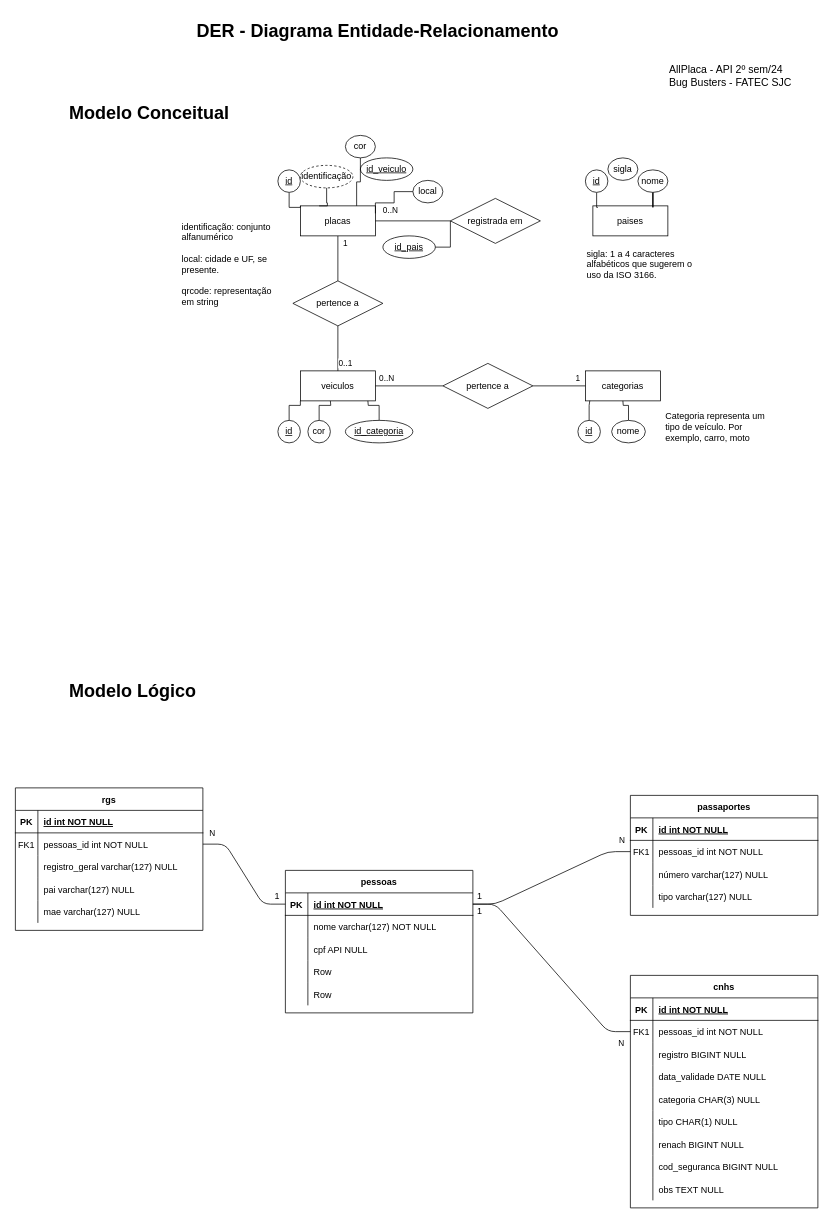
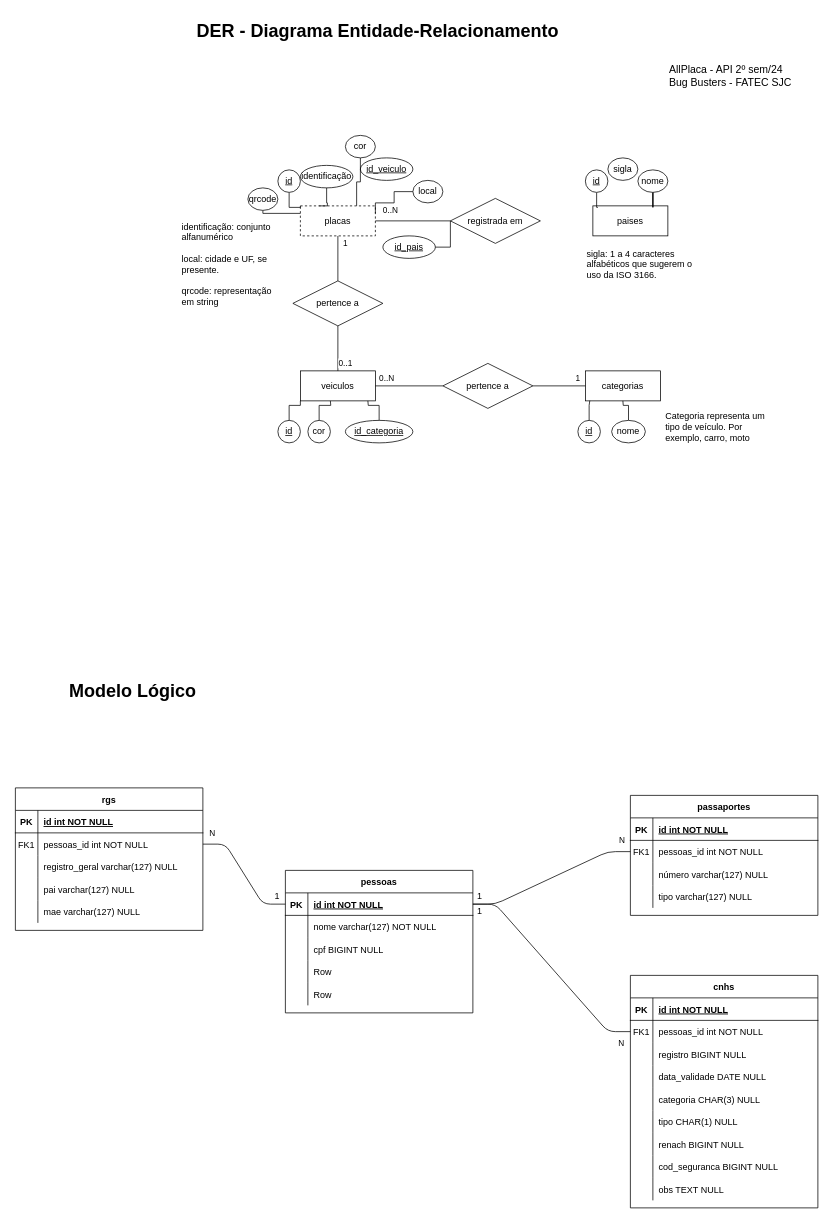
- <mxCell id="84" value="&lt;h1 style=&quot;margin-top: 0px;&quot;&gt;Modelo Conceitual&lt;/h1&gt;" style="text;html=1;whiteSpace=wrap;overflow=hidden;rounded=0;" parent="1" vertex="1"><mxGeometry x="90" y="130" width="230" height="50" as="geometry" /></mxCell>
- <mxCell id="107" value="identificação" style="ellipse;whiteSpace=wrap;html=1;align=center;fontStyle=0;dashed=1;" parent="1" vertex="1"><mxGeometry x="400" y="220" width="70" height="30" as="geometry" /></mxCell>
+ <mxCell id="107" value="identificação" style="ellipse;whiteSpace=wrap;html=1;align=center;fontStyle=0;" parent="1" vertex="1"><mxGeometry x="400" y="220" width="70" height="30" as="geometry" /></mxCell>
+ <mxCell id="115" value="qrcode" style="ellipse;whiteSpace=wrap;html=1;align=center;fontStyle=0;" parent="1" vertex="1"><mxGeometry x="330" y="250" width="40" height="30" as="geometry" /></mxCell>
+ <mxCell id="114" style="edgeStyle=orthogonalEdgeStyle;rounded=0;orthogonalLoop=1;jettySize=auto;html=1;entryX=0;entryY=0.25;entryDx=0;entryDy=0;endArrow=none;endFill=0;" parent="1" source="115" target="62" edge="1"><mxGeometry relative="1" as="geometry"><Array as="points"><mxPoint x="350" y="284" /></Array></mxGeometry></mxCell>
- <mxCell id="62" value="placas" style="whiteSpace=wrap;html=1;align=center;" parent="1" vertex="1"><mxGeometry x="400" y="274" width="100" height="40" as="geometry" /></mxCell>
+ <mxCell id="62" value="placas" style="whiteSpace=wrap;html=1;align=center;dashed=1;" parent="1" vertex="1"><mxGeometry x="400" y="274" width="100" height="40" as="geometry" /></mxCell>
- <mxCell id="54" value="cpf API NULL" style="shape=partialRectangle;connectable=0;fillColor=none;top=0;left=0;bottom=0;right=0;align=left;spacingLeft=6;overflow=hidden;" parent="52" vertex="1"><mxGeometry x="30" width="220" height="30" as="geometry"><mxRectangle width="220" height="30" as="alternateBounds" /></mxGeometry></mxCell>
+ <mxCell id="54" value="cpf BIGINT NULL" style="shape=partialRectangle;connectable=0;fillColor=none;top=0;left=0;bottom=0;right=0;align=left;spacingLeft=6;overflow=hidden;" parent="52" vertex="1"><mxGeometry x="30" width="220" height="30" as="geometry"><mxRectangle width="220" height="30" as="alternateBounds" /></mxGeometry></mxCell>
